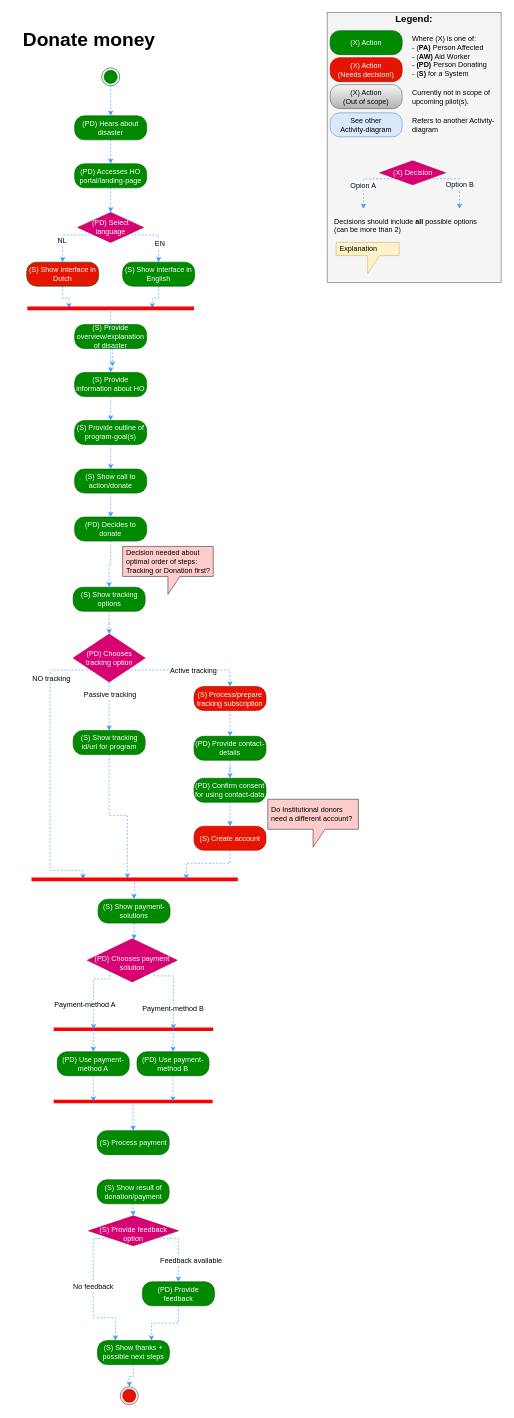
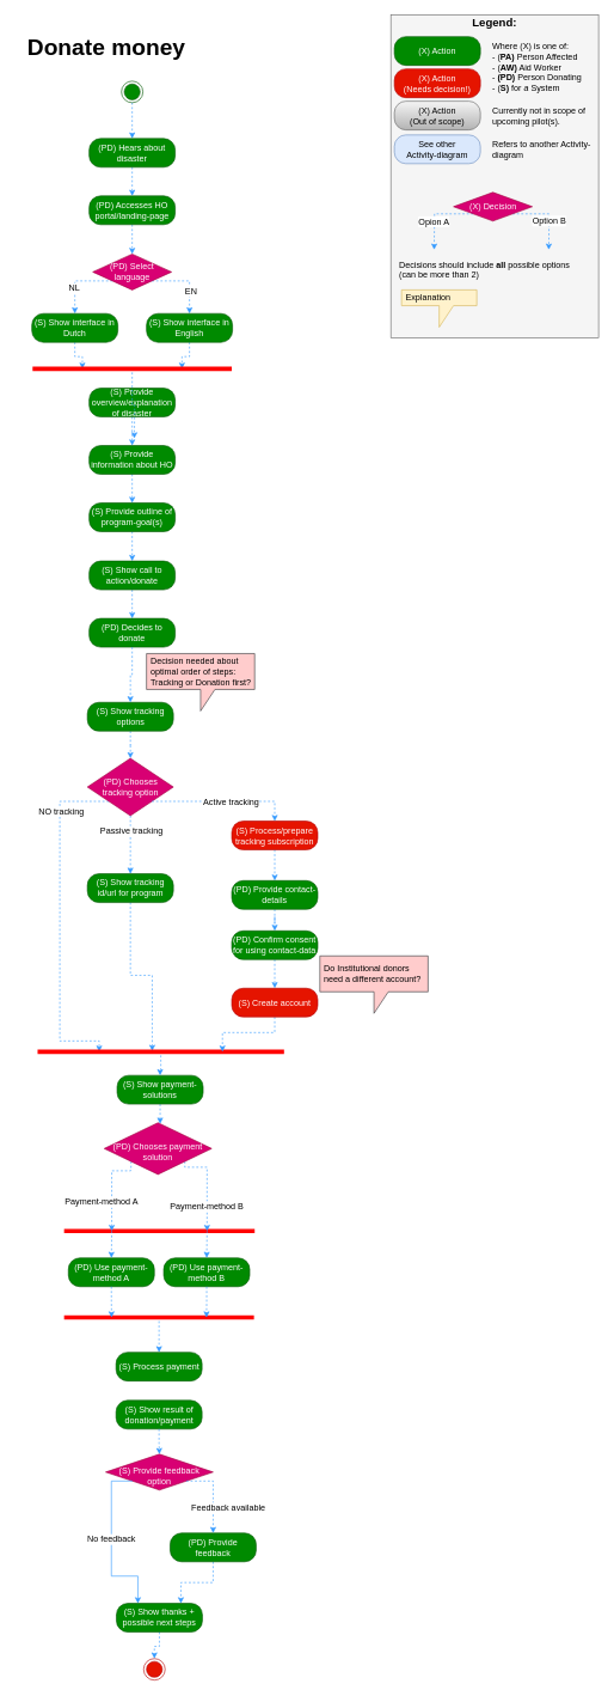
- <mxCell id="29" value="(S) Show interface in Dutch" style="rounded=1;whiteSpace=wrap;html=1;arcSize=40;fillColor=#e51400;strokeColor=#005700;fontColor=#ffffff;" vertex="1" parent="1"><mxGeometry x="44" y="436" width="120" height="40" as="geometry" /></mxCell>
+ <mxCell id="29" value="(S) Show interface in Dutch" style="rounded=1;whiteSpace=wrap;html=1;arcSize=40;fillColor=#008a00;strokeColor=#005700;fontColor=#ffffff;" vertex="1" parent="1"><mxGeometry x="44" y="436" width="120" height="40" as="geometry" /></mxCell>
- <mxCell id="74" value="(S) Show result of donation/payment" style="rounded=1;whiteSpace=wrap;html=1;arcSize=40;fillColor=#008a00;strokeColor=#005700;fontColor=#ffffff;" parent="1" vertex="1"><mxGeometry x="161.5" y="1966" width="120" height="40" as="geometry" /></mxCell>
+ <mxCell id="74" value="(S) Show result of donation/payment" style="rounded=1;whiteSpace=wrap;html=1;arcSize=40;fillColor=#008a00;strokeColor=#005700;fontColor=#ffffff;" parent="1" vertex="1"><mxGeometry x="161.5" y="1951" width="120" height="40" as="geometry" /></mxCell>
- <mxCell id="79" style="edgeStyle=orthogonalEdgeStyle;rounded=0;orthogonalLoop=1;jettySize=auto;html=1;exitX=0;exitY=1;exitDx=0;exitDy=0;entryX=0.25;entryY=0;entryDx=0;entryDy=0;dashed=1;strokeColor=#3399FF;fontColor=#ffffff;" edge="1" parent="1" source="75" target="78"><mxGeometry relative="1" as="geometry"><Array as="points"><mxPoint x="155" y="2063" /><mxPoint x="155" y="2196" /><mxPoint x="192" y="2196" /></Array></mxGeometry></mxCell>
+ <mxCell id="79" style="edgeStyle=orthogonalEdgeStyle;rounded=0;orthogonalLoop=1;jettySize=auto;html=1;exitX=0;exitY=1;exitDx=0;exitDy=0;entryX=0.25;entryY=0;entryDx=0;entryDy=0;dashed=0;strokeColor=#3399FF;fontColor=#ffffff;" edge="1" parent="1" source="75" target="78"><mxGeometry relative="1" as="geometry"><Array as="points"><mxPoint x="155" y="2063" /><mxPoint x="155" y="2196" /><mxPoint x="192" y="2196" /></Array></mxGeometry></mxCell>
